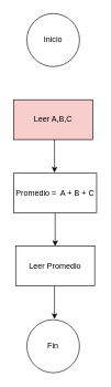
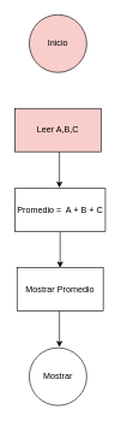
- <mxCell id="2" value="Inicio" style="ellipse;whiteSpace=wrap;html=1;aspect=fixed;" vertex="1" parent="1"><mxGeometry x="40" y="20" width="80" height="80" as="geometry" /></mxCell>
+ <mxCell id="2" value="Inicio" style="ellipse;whiteSpace=wrap;html=1;aspect=fixed;fillColor=#f8cecc;" vertex="1" parent="1"><mxGeometry x="40" y="20" width="80" height="80" as="geometry" /></mxCell>
- <mxCell id="6" value="Leer Promedio" style="rounded=0;whiteSpace=wrap;html=1;" vertex="1" parent="1"><mxGeometry x="23" y="371" width="120" height="60" as="geometry" /></mxCell>
+ <mxCell id="6" value="Mostrar Promedio" style="rounded=0;whiteSpace=wrap;html=1;" vertex="1" parent="1"><mxGeometry x="23" y="371" width="120" height="60" as="geometry" /></mxCell>
- <mxCell id="9" value="Fin" style="ellipse;whiteSpace=wrap;html=1;aspect=fixed;" vertex="1" parent="1"><mxGeometry x="40" y="482" width="80" height="80" as="geometry" /></mxCell>
+ <mxCell id="9" value="Mostrar" style="ellipse;whiteSpace=wrap;html=1;aspect=fixed;" vertex="1" parent="1"><mxGeometry x="40" y="482" width="80" height="80" as="geometry" /></mxCell>
